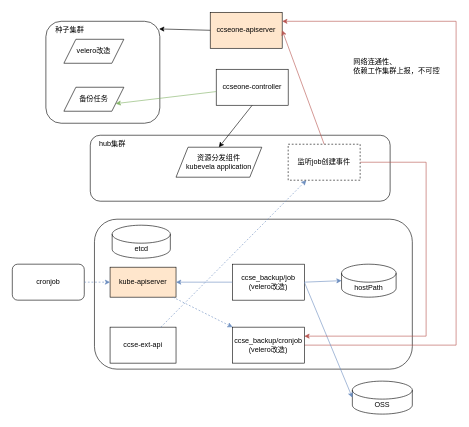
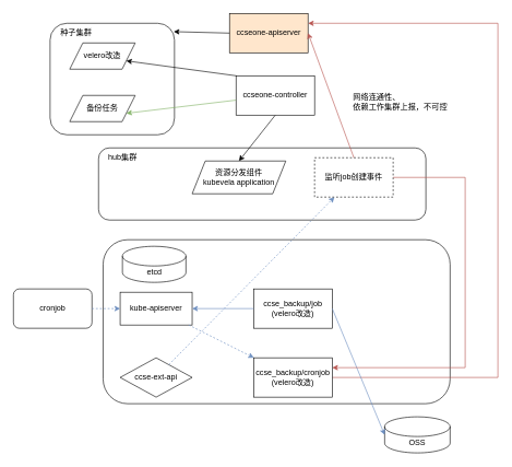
+ <mxCell id="11" value="" style="endArrow=classic;html=1;rounded=0;entryX=1;entryY=0.75;entryDx=0;entryDy=0;exitX=0;exitY=0;exitDx=0;exitDy=0;" parent="1" source="10" target="7" edge="1"><mxGeometry width="50" height="50" relative="1" as="geometry"><mxPoint x="220" y="165" as="sourcePoint" /><mxPoint x="270" y="115" as="targetPoint" /></mxGeometry></mxCell>
- <mxCell id="14" value="网络连通性、&amp;nbsp;&lt;br&gt;依赖工作集群上报，不可控" style="text;html=1;strokeColor=none;fillColor=none;align=left;verticalAlign=middle;whiteSpace=wrap;rounded=0;" parent="1" vertex="1"><mxGeometry x="587" y="90" width="160" height="40" as="geometry" /></mxCell>
+ <mxCell id="14" value="网络连通性、&amp;nbsp;&lt;br&gt;依赖工作集群上报，不可控" style="text;html=1;strokeColor=none;fillColor=none;align=left;verticalAlign=middle;whiteSpace=wrap;rounded=0;" parent="1" vertex="1"><mxGeometry x="537" y="135" width="160" height="40" as="geometry" /></mxCell>
- <mxCell id="17" value="hostPath" style="shape=cylinder3;whiteSpace=wrap;html=1;boundedLbl=1;backgroundOutline=1;size=15;" parent="1" vertex="1"><mxGeometry x="569" y="440" width="91" height="55" as="geometry" /></mxCell>
- <mxCell id="20" value="kube-apiserver" style="rounded=0;whiteSpace=wrap;html=1;fillColor=#ffe6cc;" parent="1" vertex="1"><mxGeometry x="183" y="445" width="110" height="50" as="geometry" /></mxCell>
+ <mxCell id="20" value="kube-apiserver" style="rounded=0;whiteSpace=wrap;html=1;" parent="1" vertex="1"><mxGeometry x="183" y="445" width="110" height="50" as="geometry" /></mxCell>
- <mxCell id="26" value="" style="endArrow=classic;html=1;rounded=0;exitX=1;exitY=0.5;exitDx=0;exitDy=0;entryX=0;entryY=0.5;entryDx=0;entryDy=0;entryPerimeter=0;fillColor=#dae8fc;strokeColor=#6c8ebf;" parent="1" source="15" target="17" edge="1"><mxGeometry width="50" height="50" relative="1" as="geometry"><mxPoint x="627" y="585" as="sourcePoint" /><mxPoint x="677" y="535" as="targetPoint" /></mxGeometry></mxCell>
- <mxCell id="21" value="ccse-ext-api" style="rounded=0;whiteSpace=wrap;html=1;" parent="1" vertex="1"><mxGeometry x="183" y="545" width="110" height="60" as="geometry" /></mxCell>
+ <mxCell id="21" value="ccse-ext-api" style="rhombus;whiteSpace=wrap;html=1;" parent="1" vertex="1"><mxGeometry x="183" y="545" width="110" height="60" as="geometry" /></mxCell>
